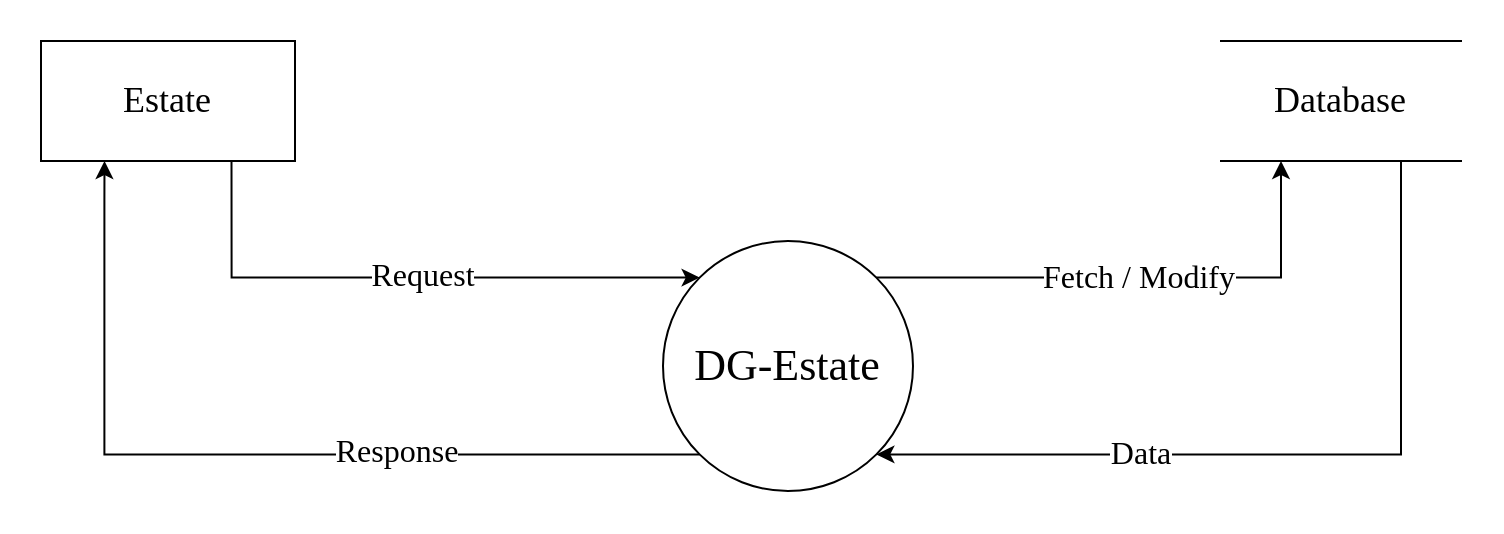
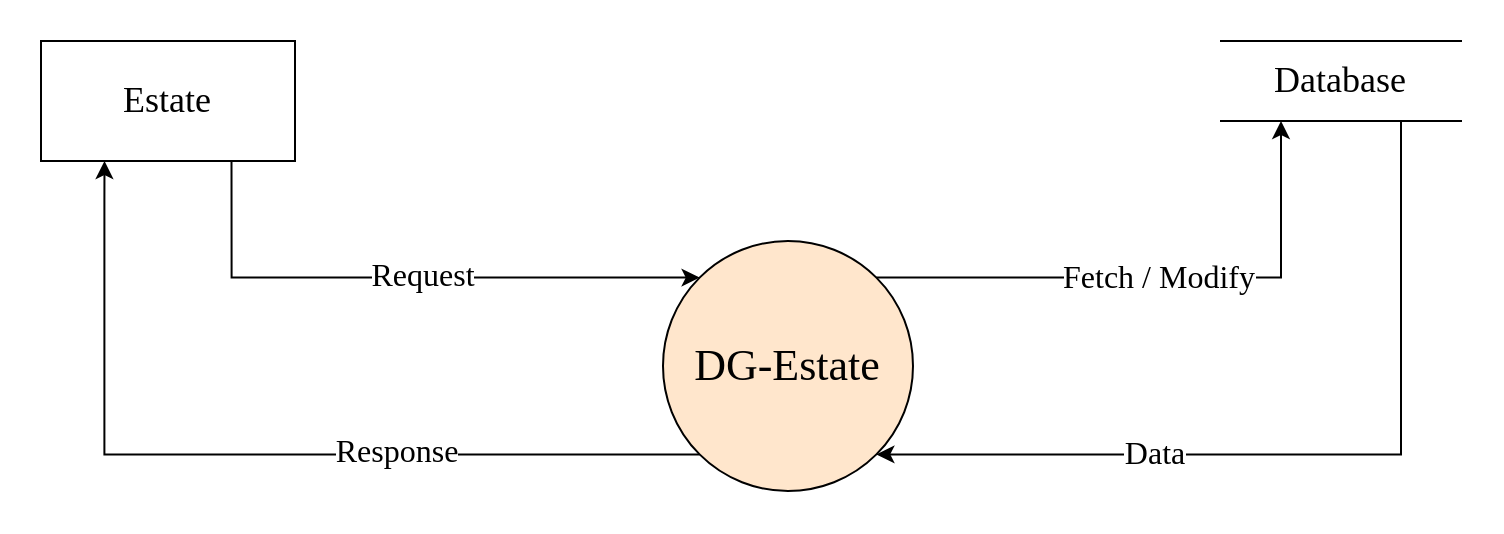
- <mxCell id="12" value="&lt;font style=&quot;font-size: 18px&quot;&gt;Database&lt;/font&gt;" style="shape=partialRectangle;whiteSpace=wrap;html=1;left=0;right=0;fillColor=default;rounded=0;shadow=0;glass=0;sketch=0;fontFamily=Times New Roman;fontSize=16;gradientColor=none;" parent="1" vertex="1"><mxGeometry x="610" y="20" width="120" height="60" as="geometry" /></mxCell>
+ <mxCell id="12" value="&lt;font style=&quot;font-size: 18px&quot;&gt;Database&lt;/font&gt;" style="shape=partialRectangle;whiteSpace=wrap;html=1;left=0;right=0;fillColor=default;rounded=0;shadow=0;glass=0;sketch=0;fontFamily=Times New Roman;fontSize=16;gradientColor=none;" parent="1" vertex="1"><mxGeometry x="610" y="20" width="120" height="40" as="geometry" /></mxCell>
- <mxCell id="6" value="&lt;p&gt;&lt;span style=&quot;font-size: 22px&quot;&gt;DG-Estate&lt;/span&gt;&lt;/p&gt;" style="ellipse;whiteSpace=wrap;html=1;aspect=fixed;shadow=0;sketch=0;rotation=0;fontFamily=Times New Roman;" parent="1" vertex="1"><mxGeometry x="331" y="120" width="125" height="125" as="geometry" /></mxCell>
+ <mxCell id="6" value="&lt;p&gt;&lt;span style=&quot;font-size: 22px&quot;&gt;DG-Estate&lt;/span&gt;&lt;/p&gt;" style="ellipse;whiteSpace=wrap;html=1;aspect=fixed;shadow=0;sketch=0;rotation=0;fontFamily=Times New Roman;fillColor=#ffe6cc;" parent="1" vertex="1"><mxGeometry x="331" y="120" width="125" height="125" as="geometry" /></mxCell>
